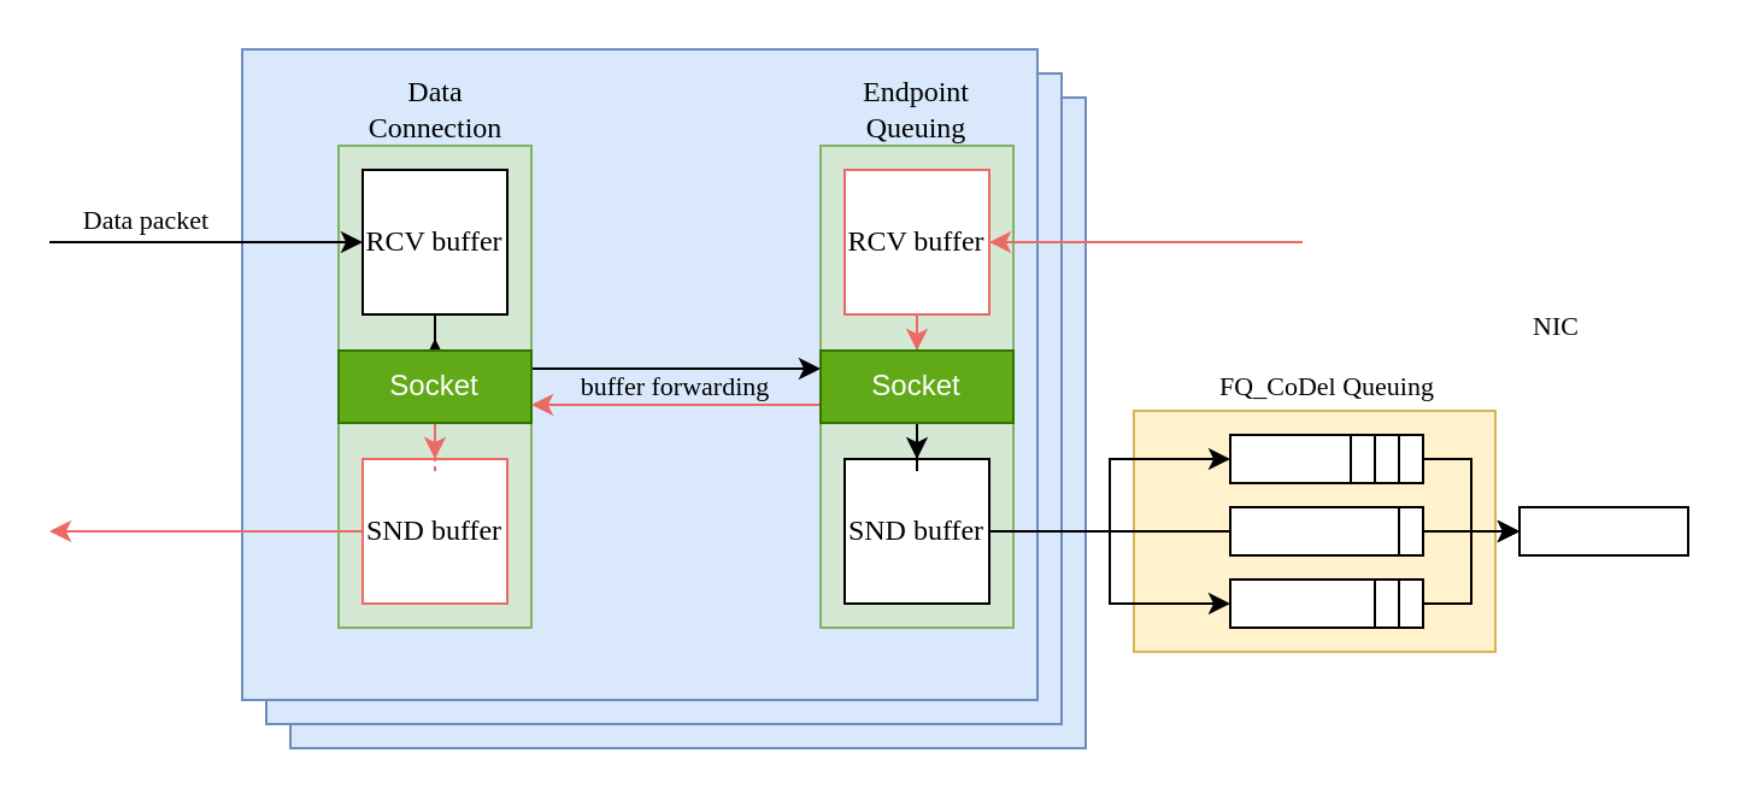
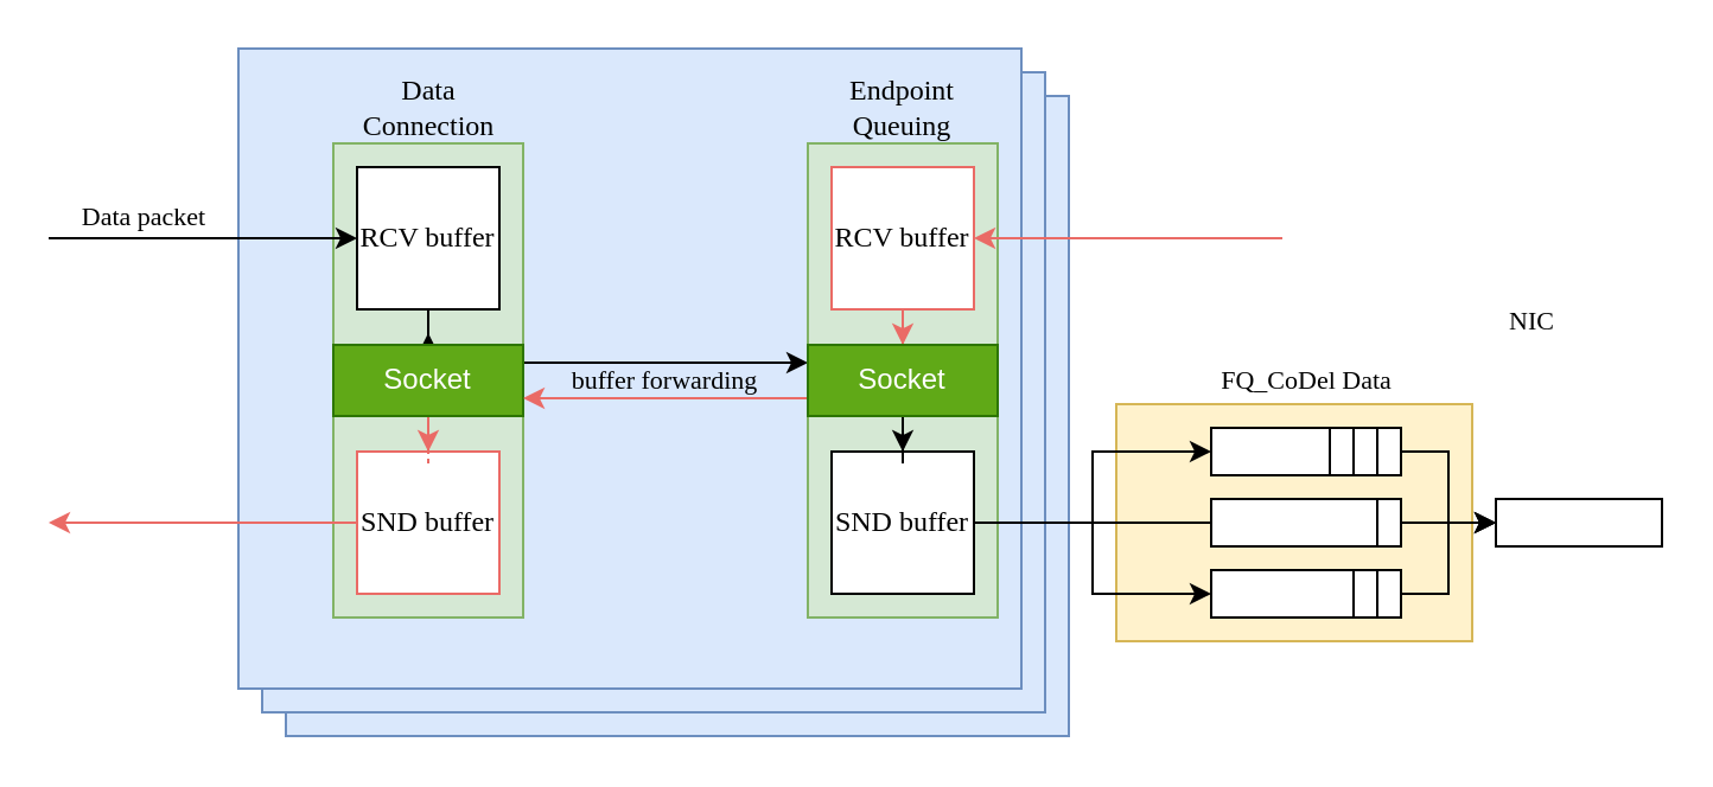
- <mxCell id="36" value="FQ_CoDel Queuing" style="text;html=1;align=center;verticalAlign=middle;resizable=0;points=[];autosize=1;strokeColor=none;fillColor=none;fontSize=11;fontFamily=Times New Roman;" vertex="1" parent="1"><mxGeometry x="495" y="145" width="110" height="30" as="geometry" /></mxCell>
+ <mxCell id="36" value="FQ_CoDel Data" style="text;html=1;align=center;verticalAlign=middle;resizable=0;points=[];autosize=1;strokeColor=none;fillColor=none;fontSize=11;fontFamily=Times New Roman;" vertex="1" parent="1"><mxGeometry x="495" y="145" width="110" height="30" as="geometry" /></mxCell>
